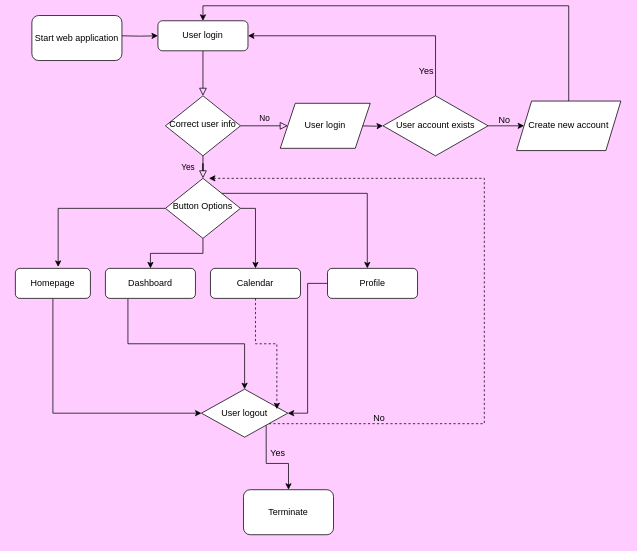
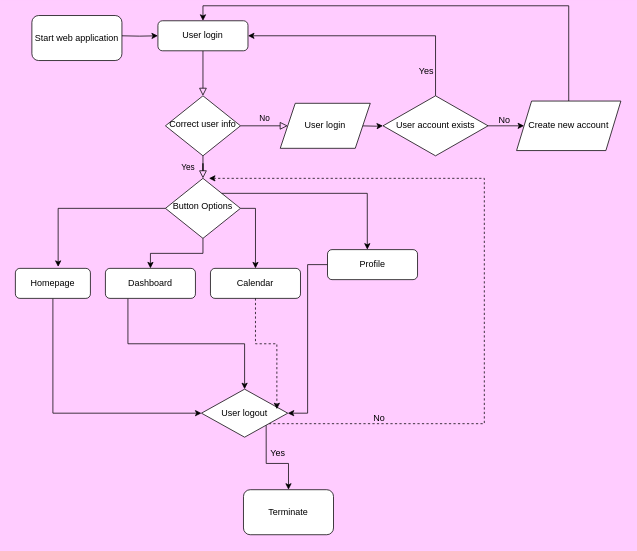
- <mxCell id="22" value="Profile" style="rounded=1;whiteSpace=wrap;html=1;" vertex="1" parent="1"><mxGeometry x="436" y="357" width="120" height="40" as="geometry" /></mxCell>
+ <mxCell id="22" value="Profile" style="rounded=1;whiteSpace=wrap;html=1;" vertex="1" parent="1"><mxGeometry x="436" y="332" width="120" height="40" as="geometry" /></mxCell>
